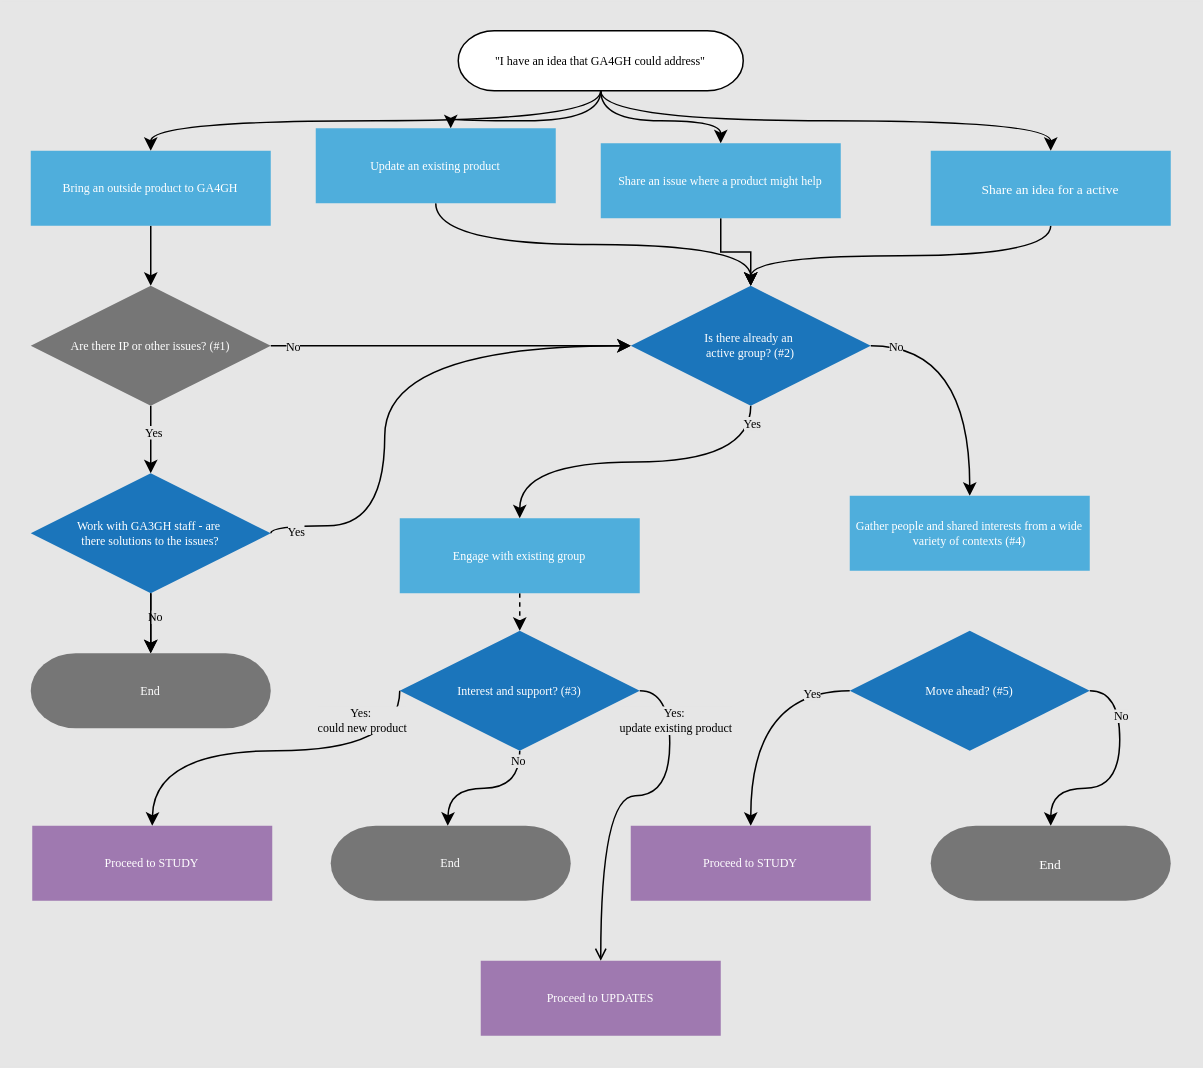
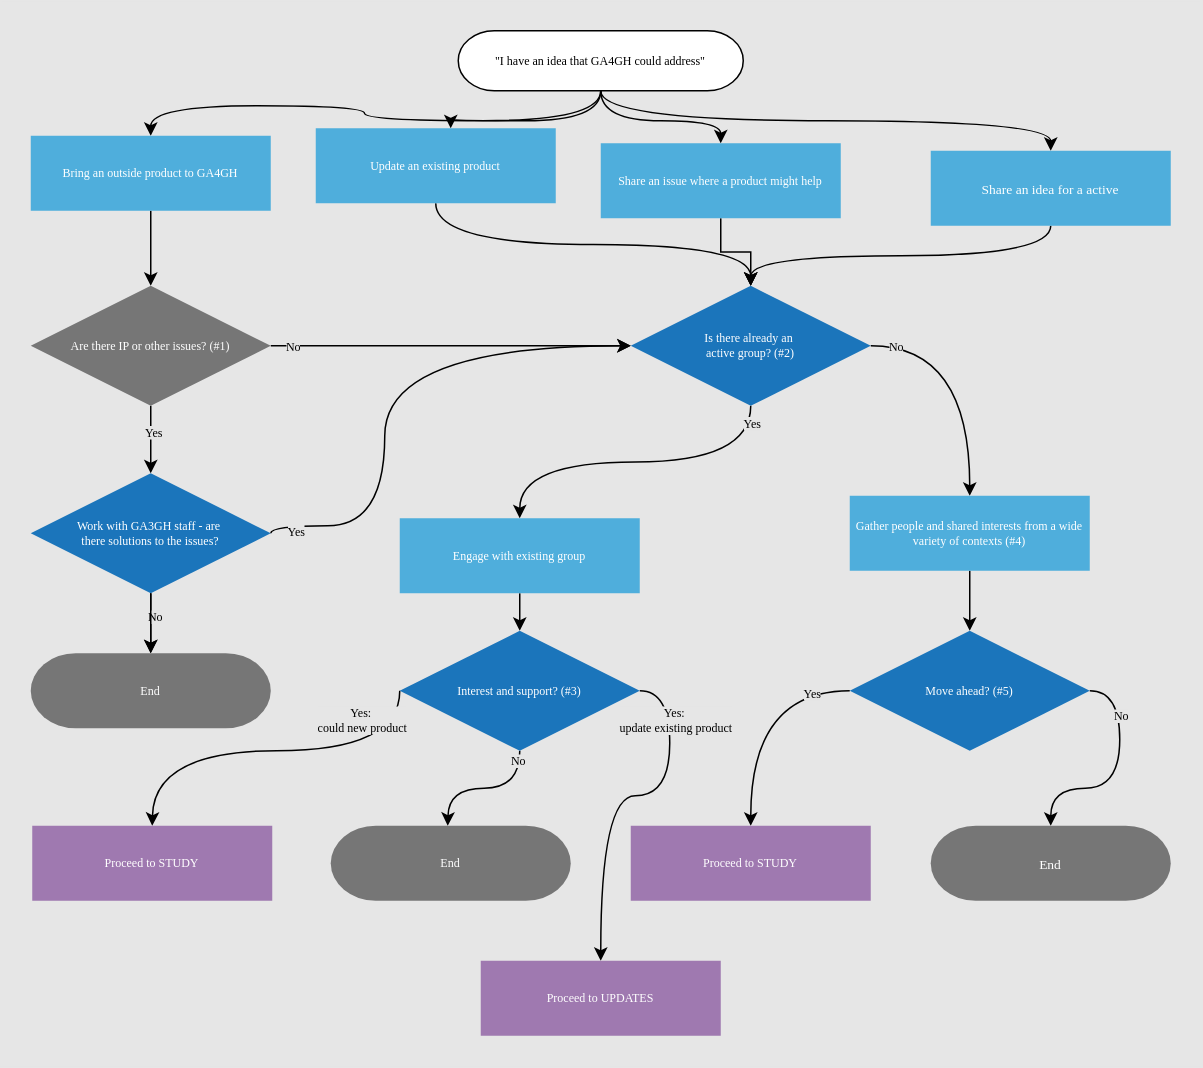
- <mxCell id="8" value="&lt;h6 style=&quot;font-size: 8px;&quot;&gt;&lt;font style=&quot;font-size: 8px; font-weight: normal;&quot; data-font-src=&quot;https://fonts.googleapis.com/css?family=Figtree&quot; color=&quot;#ffffff&quot;&gt;Bring an outside product to GA4GH&lt;/font&gt;&lt;/h6&gt;" style="rounded=0;whiteSpace=wrap;html=1;strokeColor=none;fillColor=#4FAEDC;fontFamily=Figtree;fontSource=https%3A%2F%2Ffonts.googleapis.com%2Fcss%3Ffamily%3DFigtree;fontSize=8;" parent="1" vertex="1"><mxGeometry x="20" y="100" width="160" height="50" as="geometry" /></mxCell>
+ <mxCell id="8" value="&lt;h6 style=&quot;font-size: 8px;&quot;&gt;&lt;font style=&quot;font-size: 8px; font-weight: normal;&quot; data-font-src=&quot;https://fonts.googleapis.com/css?family=Figtree&quot; color=&quot;#ffffff&quot;&gt;Bring an outside product to GA4GH&lt;/font&gt;&lt;/h6&gt;" style="rounded=0;whiteSpace=wrap;html=1;strokeColor=none;fillColor=#4FAEDC;fontFamily=Figtree;fontSource=https%3A%2F%2Ffonts.googleapis.com%2Fcss%3Ffamily%3DFigtree;fontSize=8;" parent="1" vertex="1"><mxGeometry x="20" y="90" width="160" height="50" as="geometry" /></mxCell>
+ <mxCell id="24" style="edgeStyle=orthogonalEdgeStyle;rounded=0;orthogonalLoop=1;jettySize=auto;html=1;exitX=0.5;exitY=1;exitDx=0;exitDy=0;entryX=0.5;entryY=0;entryDx=0;entryDy=0;fontFamily=Figtree;fontSource=https%3A%2F%2Ffonts.googleapis.com%2Fcss%3Ffamily%3DFigtree;fontSize=8;" parent="1" source="25" target="42" edge="1"><mxGeometry relative="1" as="geometry" /></mxCell>
- <mxCell id="22" style="edgeStyle=orthogonalEdgeStyle;rounded=0;orthogonalLoop=1;jettySize=auto;html=1;exitX=0.5;exitY=1;exitDx=0;exitDy=0;entryX=0.5;entryY=0;entryDx=0;entryDy=0;fontFamily=Figtree;fontSource=https%3A%2F%2Ffonts.googleapis.com%2Fcss%3Ffamily%3DFigtree;fontSize=8;dashed=1;" parent="1" source="23" target="39" edge="1"><mxGeometry relative="1" as="geometry" /></mxCell>
+ <mxCell id="22" style="edgeStyle=orthogonalEdgeStyle;rounded=0;orthogonalLoop=1;jettySize=auto;html=1;exitX=0.5;exitY=1;exitDx=0;exitDy=0;entryX=0.5;entryY=0;entryDx=0;entryDy=0;fontFamily=Figtree;fontSource=https%3A%2F%2Ffonts.googleapis.com%2Fcss%3Ffamily%3DFigtree;fontSize=8;" parent="1" source="23" target="39" edge="1"><mxGeometry relative="1" as="geometry" /></mxCell>
- <mxCell id="38" style="edgeStyle=orthogonalEdgeStyle;rounded=0;orthogonalLoop=1;jettySize=auto;html=1;exitX=1;exitY=0.5;exitDx=0;exitDy=0;curved=1;fontFamily=Figtree;fontSource=https%3A%2F%2Ffonts.googleapis.com%2Fcss%3Ffamily%3DFigtree;fontSize=8;entryX=0.5;entryY=0;entryDx=0;entryDy=0;endArrow=open;" parent="1" source="39" target="52" edge="1"><mxGeometry relative="1" as="geometry"><mxPoint x="386" y="630.25" as="targetPoint" /><Array as="points"><mxPoint x="446" y="460" /><mxPoint x="446" y="530" /><mxPoint x="400" y="530" /></Array></mxGeometry></mxCell>
+ <mxCell id="38" style="edgeStyle=orthogonalEdgeStyle;rounded=0;orthogonalLoop=1;jettySize=auto;html=1;exitX=1;exitY=0.5;exitDx=0;exitDy=0;curved=1;fontFamily=Figtree;fontSource=https%3A%2F%2Ffonts.googleapis.com%2Fcss%3Ffamily%3DFigtree;fontSize=8;entryX=0.5;entryY=0;entryDx=0;entryDy=0;" parent="1" source="39" target="52" edge="1"><mxGeometry relative="1" as="geometry"><mxPoint x="386" y="630.25" as="targetPoint" /><Array as="points"><mxPoint x="446" y="460" /><mxPoint x="446" y="530" /><mxPoint x="400" y="530" /></Array></mxGeometry></mxCell>
